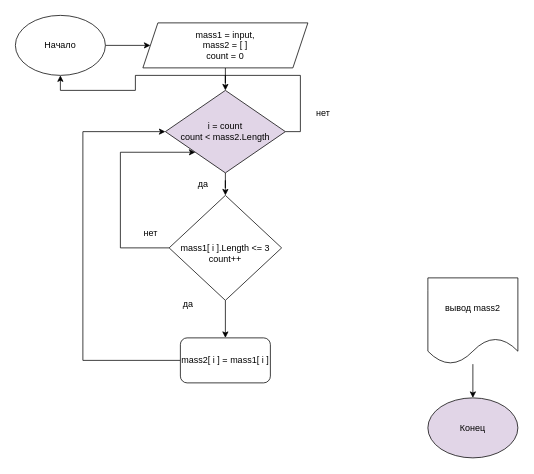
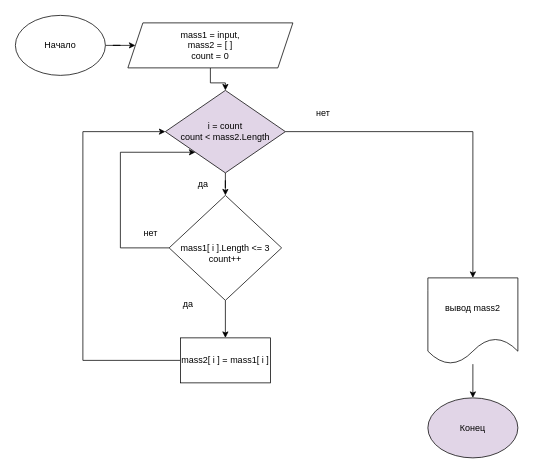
- <mxCell id="6" value="mass1 = input,&lt;br&gt;mass2 = [ ]&lt;br&gt;count = 0" style="shape=parallelogram;perimeter=parallelogramPerimeter;whiteSpace=wrap;html=1;fixedSize=1;" vertex="1" parent="1"><mxGeometry x="190" y="30" width="220" height="60" as="geometry" /></mxCell>
+ <mxCell id="6" value="mass1 = input,&lt;br&gt;mass2 = [ ]&lt;br&gt;count = 0" style="shape=parallelogram;perimeter=parallelogramPerimeter;whiteSpace=wrap;html=1;fixedSize=1;" vertex="1" parent="1"><mxGeometry x="170" y="30" width="220" height="60" as="geometry" /></mxCell>
- <mxCell id="14" style="edgeStyle=orthogonalEdgeStyle;rounded=0;orthogonalLoop=1;jettySize=auto;html=1;exitX=1;exitY=0.5;exitDx=0;exitDy=0;" edge="1" parent="1" source="15" target="3"><mxGeometry relative="1" as="geometry" /></mxCell>
+ <mxCell id="14" style="edgeStyle=orthogonalEdgeStyle;rounded=0;orthogonalLoop=1;jettySize=auto;html=1;exitX=1;exitY=0.5;exitDx=0;exitDy=0;entryX=0.5;entryY=0;entryDx=0;entryDy=0;" edge="1" parent="1" source="15" target="17"><mxGeometry relative="1" as="geometry" /></mxCell>
- <mxCell id="12" value="mass2[ i ] = mass1[ i ]" style="whiteSpace=wrap;html=1;rounded=1;" vertex="1" parent="1"><mxGeometry x="240" y="450" width="120" height="60" as="geometry" /></mxCell>
+ <mxCell id="12" value="mass2[ i ] = mass1[ i ]" style="rounded=0;whiteSpace=wrap;html=1;" vertex="1" parent="1"><mxGeometry x="240" y="450" width="120" height="60" as="geometry" /></mxCell>
